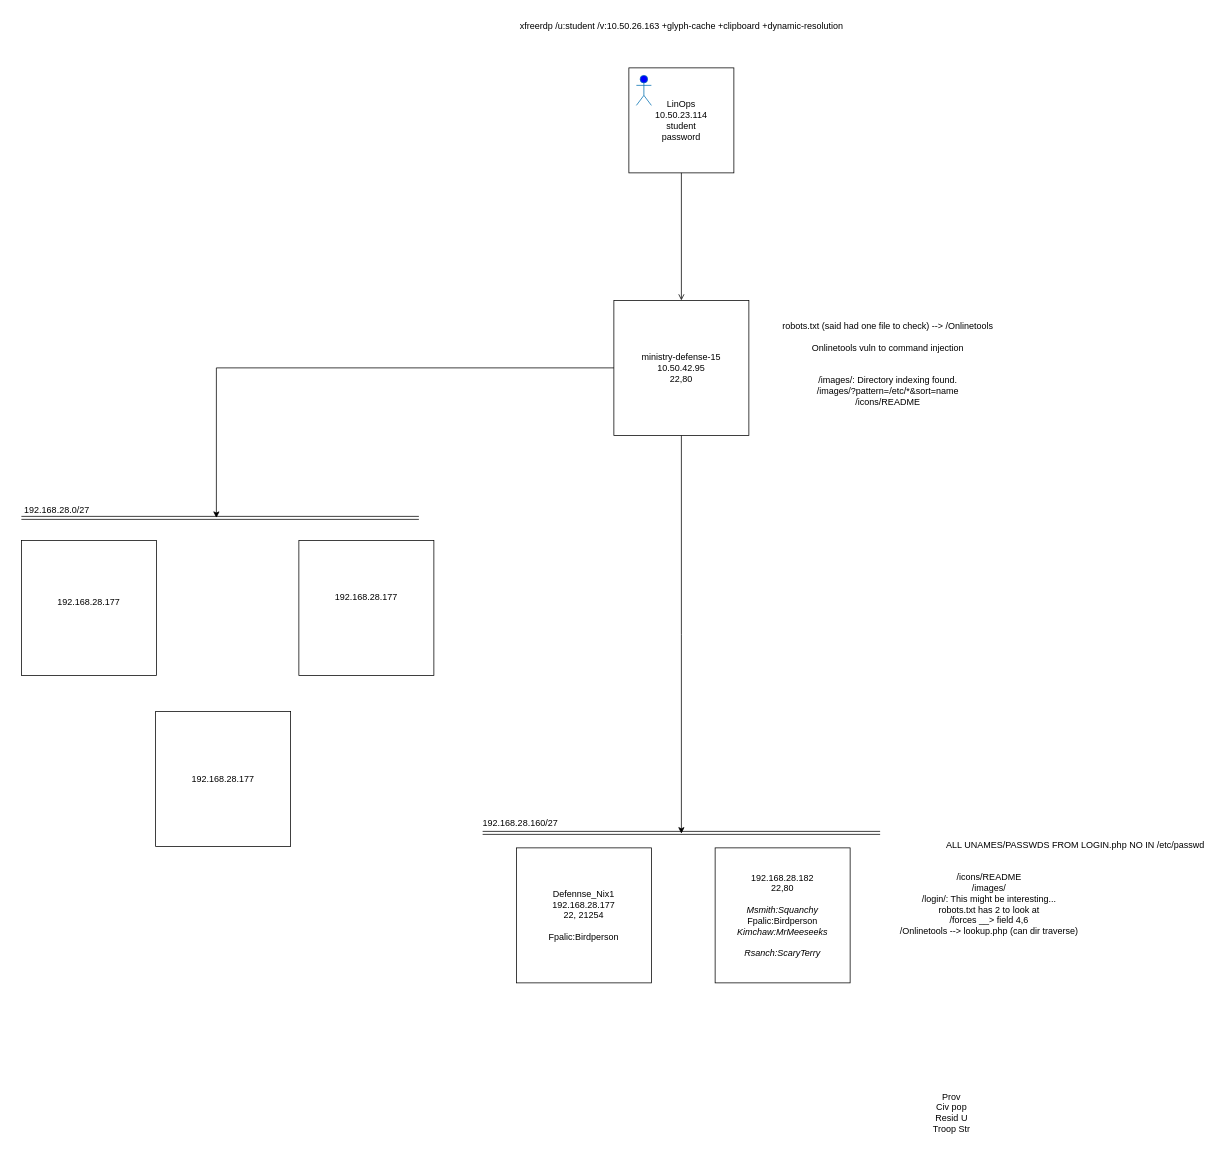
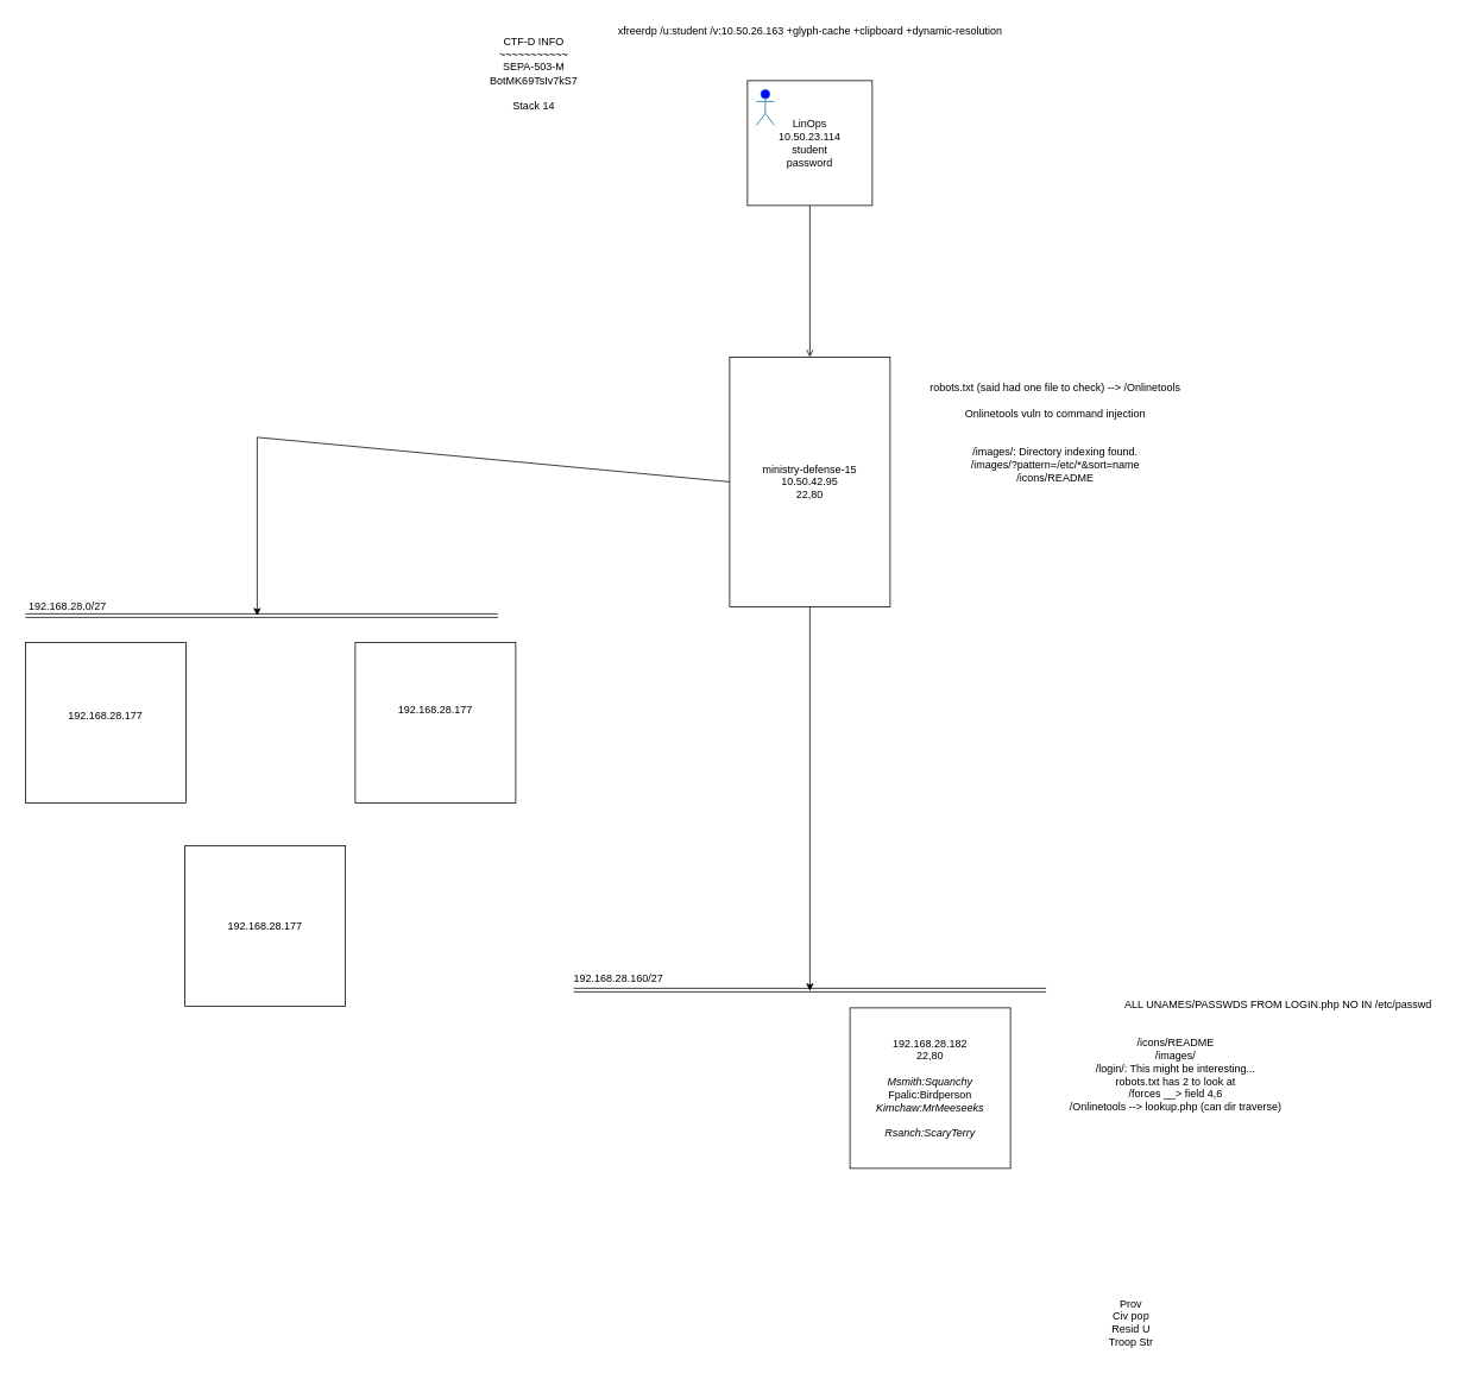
+ <mxCell id="9" value="&lt;br&gt;CTF-D INFO&lt;br&gt;~~~~~~~~~~~&lt;br&gt;SEPA-503-M&lt;br&gt;BotMK69TsIv7kS7&lt;br&gt;&lt;br&gt;Stack 14" style="text;html=1;align=center;verticalAlign=middle;resizable=0;points=[];autosize=1;strokeColor=none;fillColor=none;" vertex="1" parent="1"><mxGeometry y="20" width="120" height="110" as="geometry" x="538" /></mxCell>
- <mxCell id="7" value="ministry-defense-15&lt;br&gt;10.50.42.95&lt;br&gt;22,80" style="whiteSpace=wrap;html=1;aspect=fixed;" vertex="1" parent="1"><mxGeometry x="818" y="400" width="180" height="180" as="geometry" /></mxCell>
+ <mxCell id="7" value="ministry-defense-15&lt;br&gt;10.50.42.95&lt;br&gt;22,80" style="whiteSpace=wrap;html=1;aspect=fixed;" vertex="1" parent="1"><mxGeometry x="818" y="400" width="180" height="280" as="geometry" /></mxCell>
- <mxCell id="16" value="Defennse_Nix1&lt;br&gt;192.168.28.177&lt;br&gt;22, 21254&lt;br&gt;&lt;br&gt;Fpalic:Birdperson" style="whiteSpace=wrap;html=1;aspect=fixed;" vertex="1" parent="1"><mxGeometry x="688" y="1130" width="180" height="180" as="geometry" /></mxCell>
